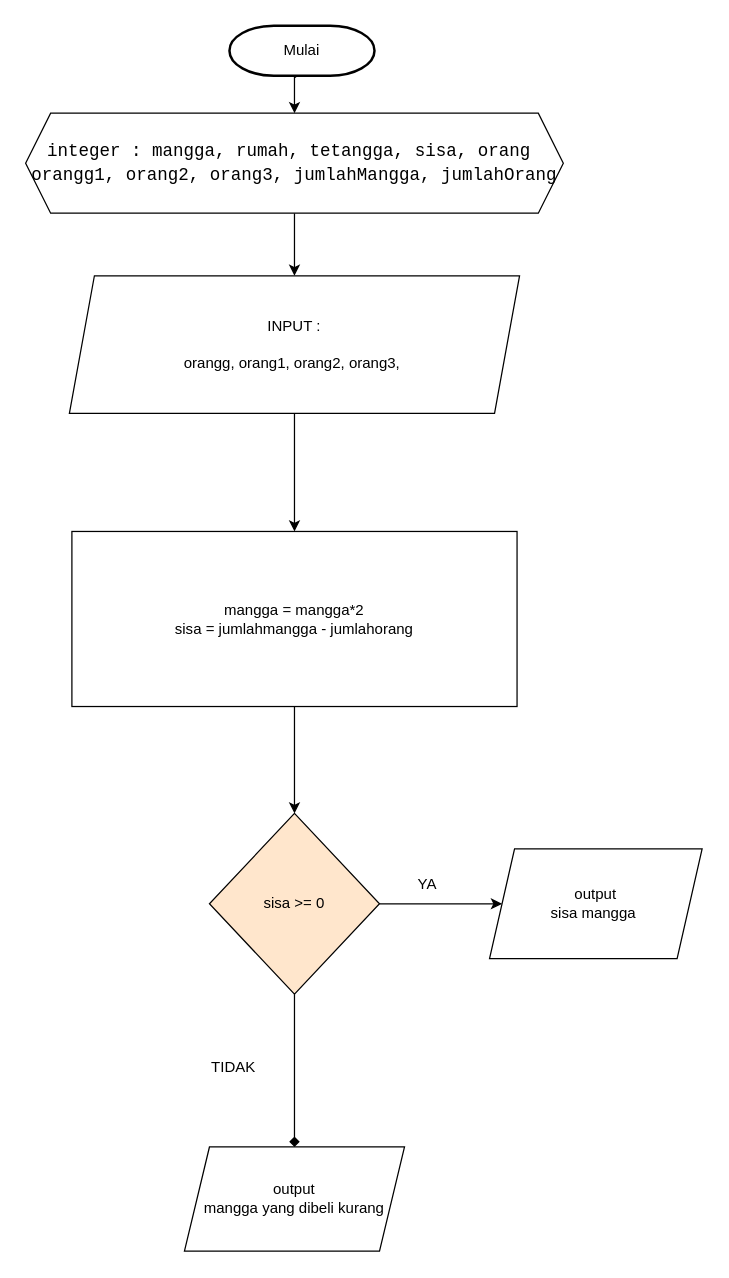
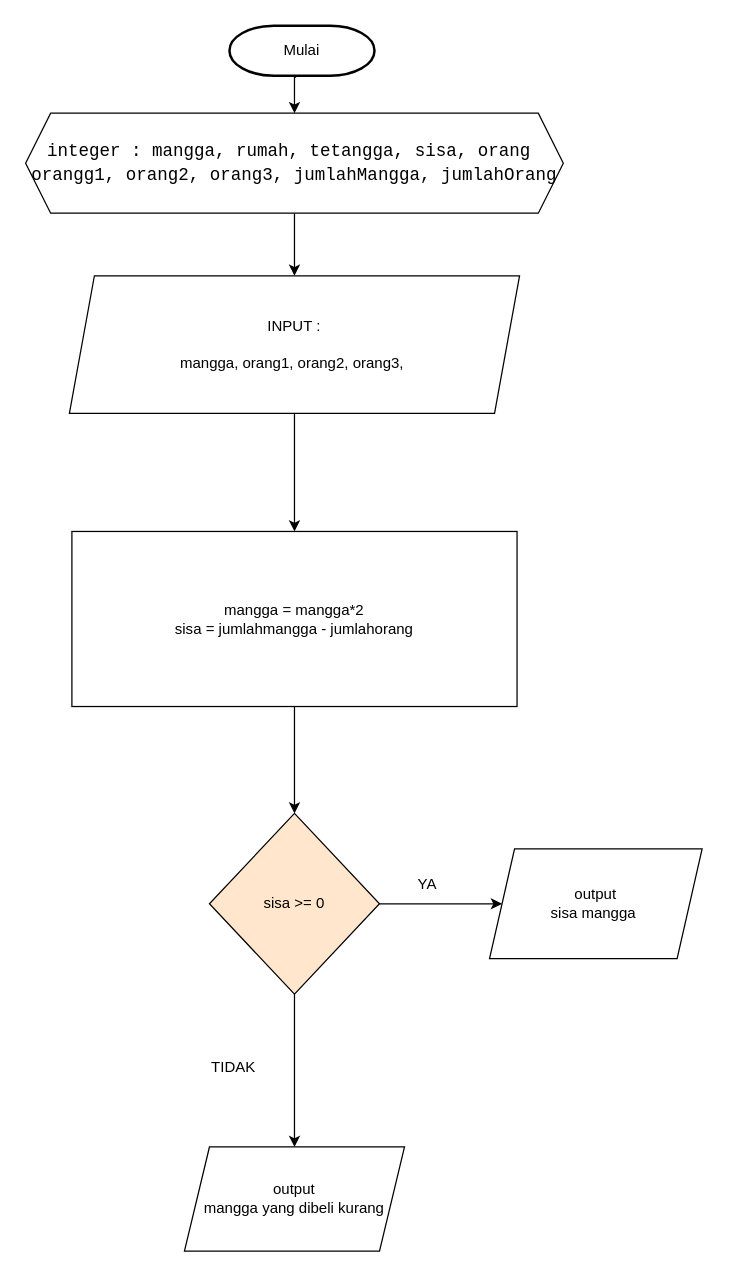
- <mxCell id="5" value="INPUT :&lt;div&gt;&lt;br&gt;&lt;/div&gt;&lt;div&gt;orangg, orang1, orang2, orang3,&amp;nbsp;&lt;/div&gt;" style="shape=parallelogram;perimeter=parallelogramPerimeter;whiteSpace=wrap;html=1;fixedSize=1;" parent="1" vertex="1"><mxGeometry x="55" y="220" width="360" height="110" as="geometry" /></mxCell>
+ <mxCell id="5" value="INPUT :&lt;div&gt;&lt;br&gt;&lt;/div&gt;&lt;div&gt;mangga, orang1, orang2, orang3,&amp;nbsp;&lt;/div&gt;" style="shape=parallelogram;perimeter=parallelogramPerimeter;whiteSpace=wrap;html=1;fixedSize=1;" parent="1" vertex="1"><mxGeometry x="55" y="220" width="360" height="110" as="geometry" /></mxCell>
- <mxCell id="11" value="" style="edgeStyle=orthogonalEdgeStyle;rounded=0;orthogonalLoop=1;jettySize=auto;html=1;endArrow=diamond;" edge="1" parent="1" source="12" target="14"><mxGeometry relative="1" as="geometry" /></mxCell>
+ <mxCell id="11" value="" style="edgeStyle=orthogonalEdgeStyle;rounded=0;orthogonalLoop=1;jettySize=auto;html=1;" edge="1" parent="1" source="12" target="14"><mxGeometry relative="1" as="geometry" /></mxCell>
